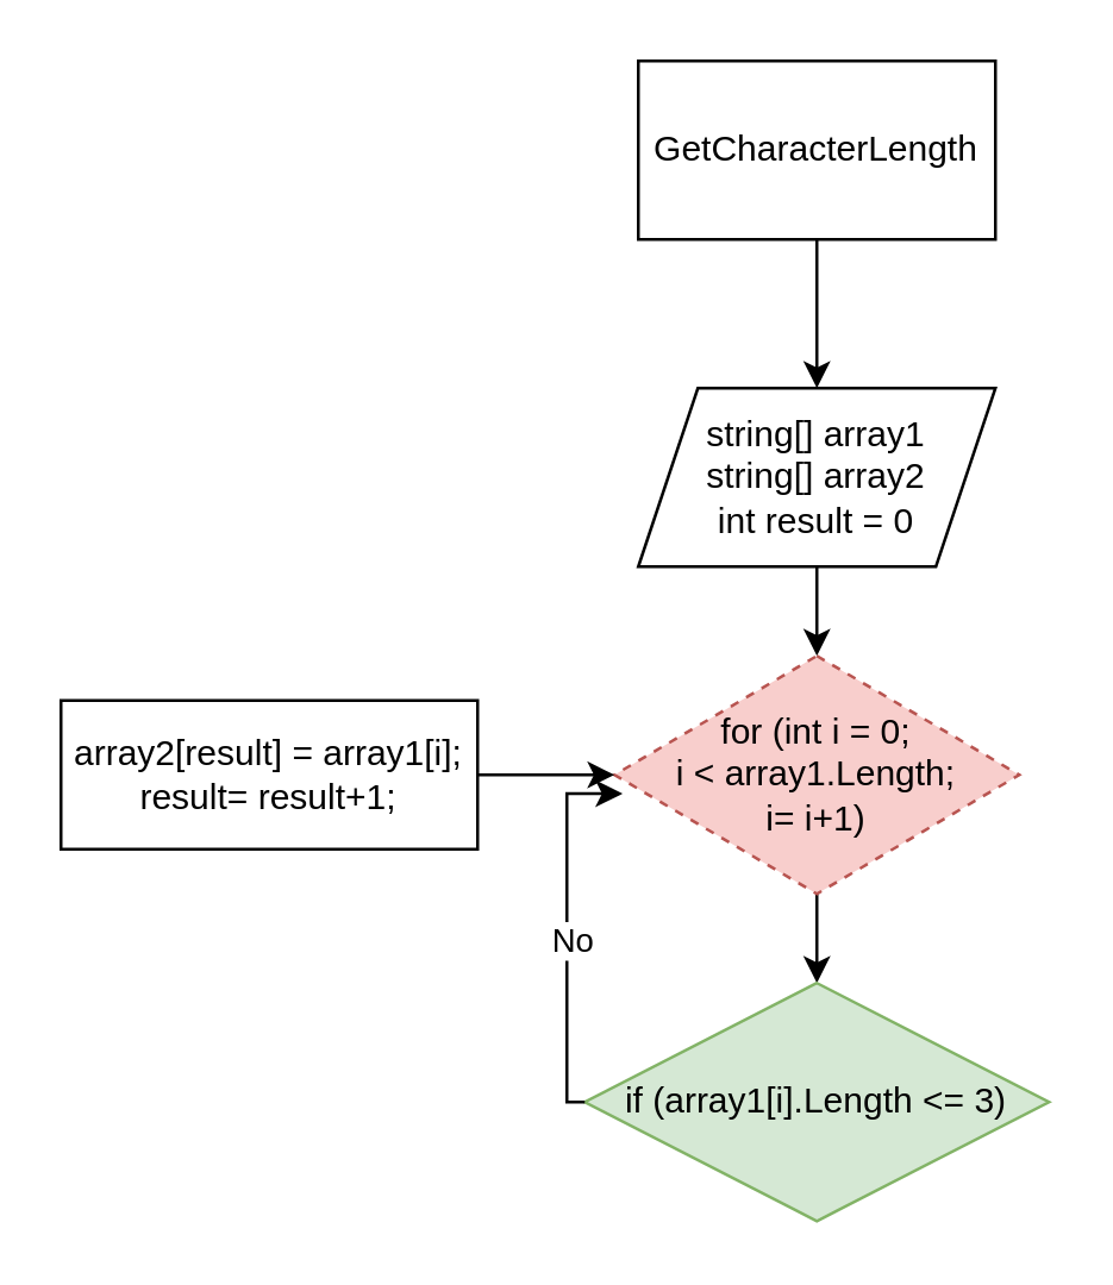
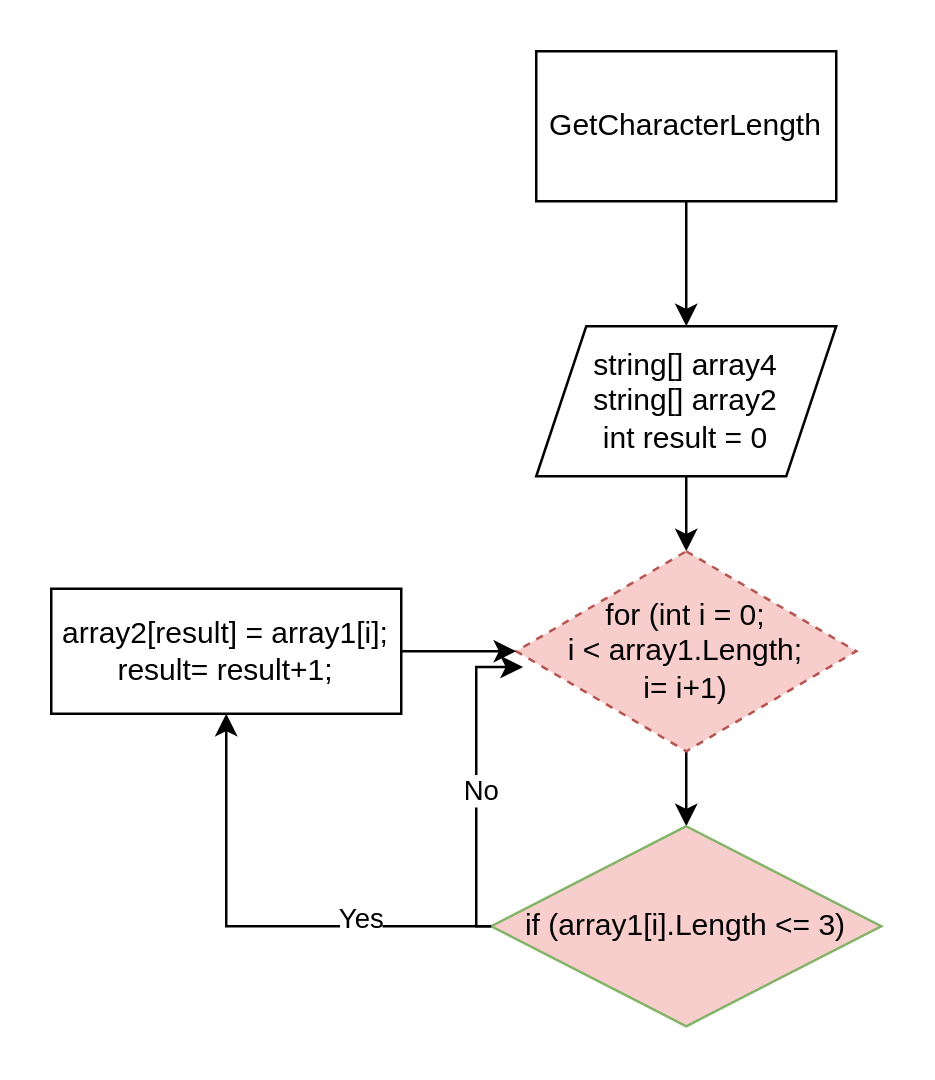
- <mxCell id="5" value="string[] array1&lt;br&gt;string[] array2&lt;br&gt;int result = 0" style="shape=parallelogram;perimeter=parallelogramPerimeter;whiteSpace=wrap;html=1;fixedSize=1;" vertex="1" parent="1"><mxGeometry x="214" y="130" width="120" height="60" as="geometry" /></mxCell>
+ <mxCell id="5" value="string[] array4&lt;br&gt;string[] array2&lt;br&gt;int result = 0" style="shape=parallelogram;perimeter=parallelogramPerimeter;whiteSpace=wrap;html=1;fixedSize=1;" vertex="1" parent="1"><mxGeometry x="214" y="130" width="120" height="60" as="geometry" /></mxCell>
+ <mxCell id="8" style="edgeStyle=orthogonalEdgeStyle;rounded=0;orthogonalLoop=1;jettySize=auto;html=1;exitX=0;exitY=0.5;exitDx=0;exitDy=0;entryX=0.5;entryY=1;entryDx=0;entryDy=0;" edge="1" parent="1" source="10" target="12"><mxGeometry relative="1" as="geometry" /></mxCell>
+ <mxCell id="9" value="Yes" style="edgeLabel;html=1;align=center;verticalAlign=middle;resizable=0;points=[];" vertex="1" connectable="0" parent="8"><mxGeometry x="-0.448" y="-4" relative="1" as="geometry"><mxPoint as="offset" /></mxGeometry></mxCell>
- <mxCell id="10" value="if (array1[i].Length &amp;lt;= 3)" style="rhombus;whiteSpace=wrap;html=1;fillColor=#d5e8d4;strokeColor=#82b366;" vertex="1" parent="1"><mxGeometry x="196" y="330" width="156" height="80" as="geometry" /></mxCell>
+ <mxCell id="10" value="if (array1[i].Length &amp;lt;= 3)" style="rhombus;whiteSpace=wrap;html=1;fillColor=#f8cecc;strokeColor=#82b366;" vertex="1" parent="1"><mxGeometry x="196" y="330" width="156" height="80" as="geometry" /></mxCell>
